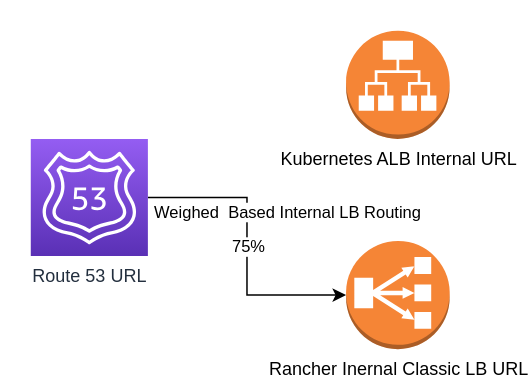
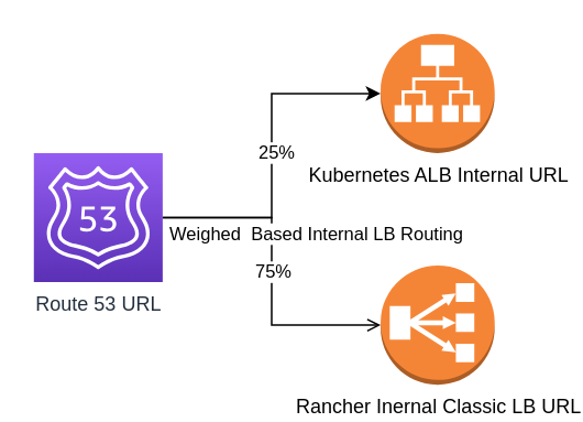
+ <mxCell id="2" style="edgeStyle=orthogonalEdgeStyle;rounded=0;orthogonalLoop=1;jettySize=auto;html=1;" edge="1" parent="1" source="7" target="9"><mxGeometry relative="1" as="geometry" /></mxCell>
+ <mxCell id="3" value="25%" style="edgeLabel;html=1;align=center;verticalAlign=middle;resizable=0;points=[];" vertex="1" connectable="0" parent="2"><mxGeometry x="0.024" y="-2" relative="1" as="geometry"><mxPoint as="offset" /></mxGeometry></mxCell>
- <mxCell id="4" style="edgeStyle=orthogonalEdgeStyle;rounded=0;orthogonalLoop=1;jettySize=auto;html=1;" edge="1" parent="1" source="7" target="8"><mxGeometry relative="1" as="geometry" /></mxCell>
+ <mxCell id="4" style="edgeStyle=orthogonalEdgeStyle;rounded=0;orthogonalLoop=1;jettySize=auto;html=1;endArrow=open;" edge="1" parent="1" source="7" target="8"><mxGeometry relative="1" as="geometry" /></mxCell>
